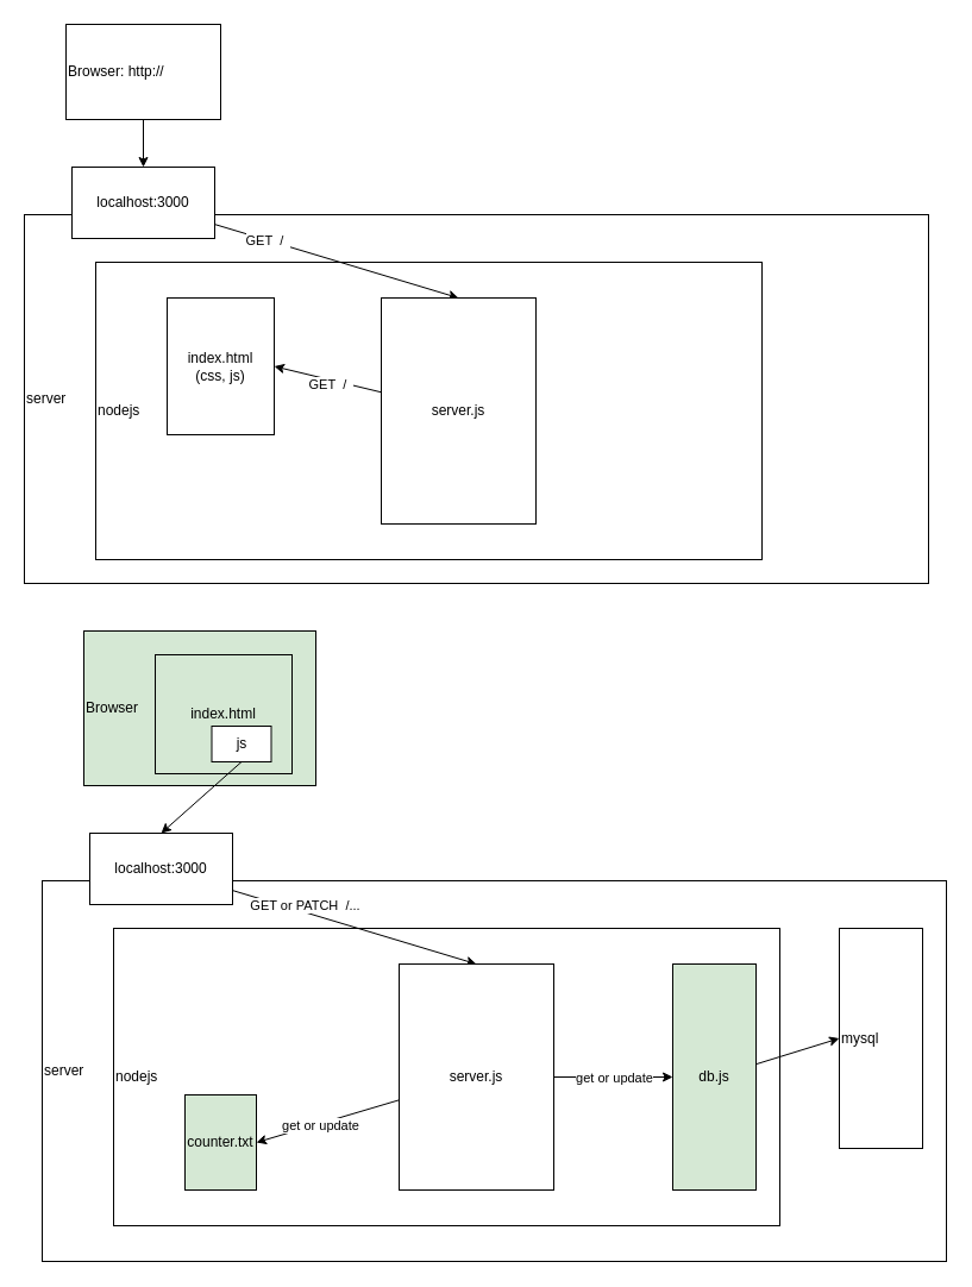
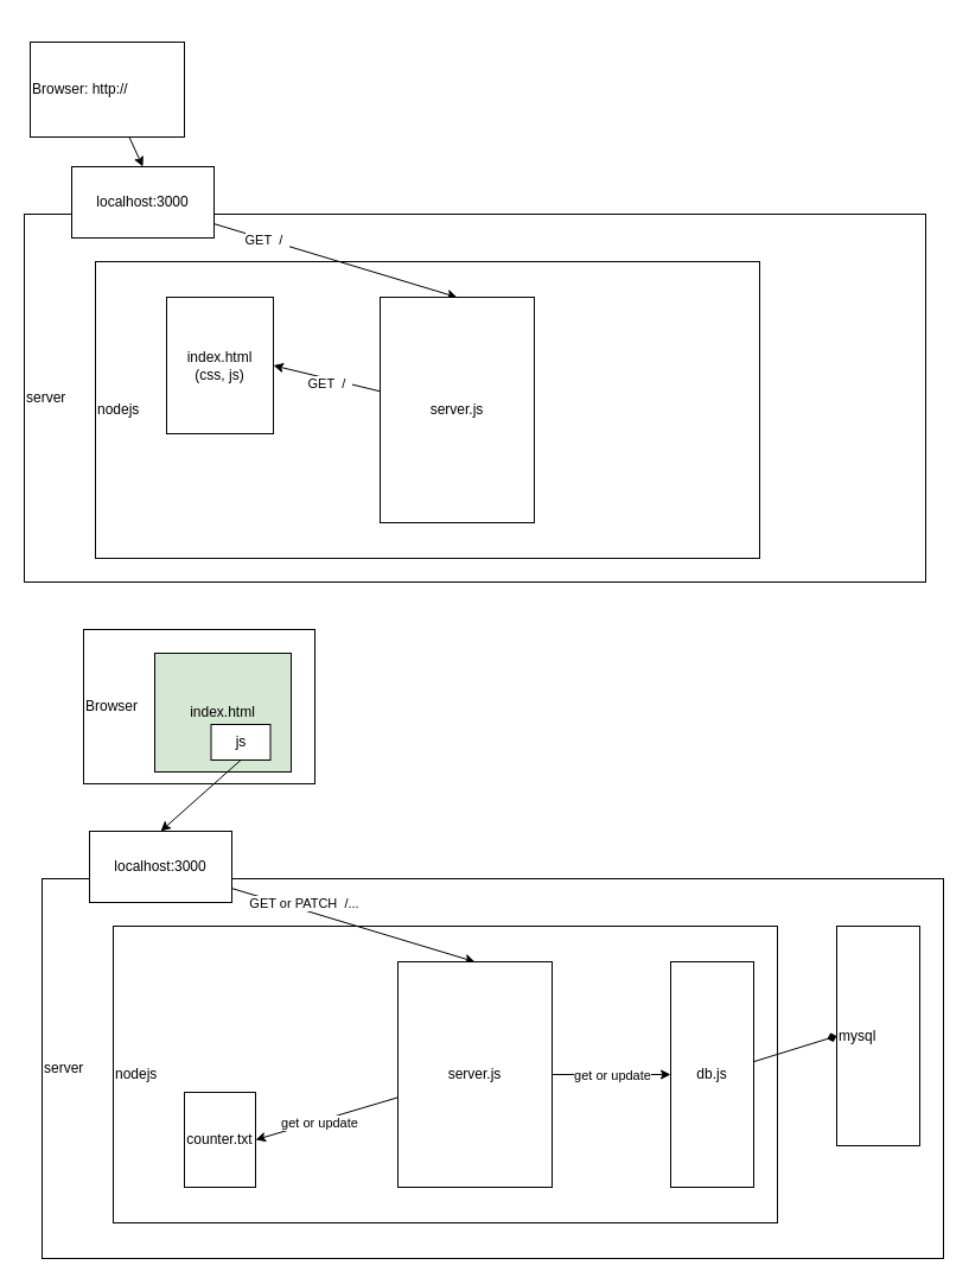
- <mxCell id="18" value="Browser: http://" style="rounded=0;whiteSpace=wrap;html=1;align=left;" vertex="1" parent="1"><mxGeometry x="55" y="20" width="130" height="80" as="geometry" /></mxCell>
+ <mxCell id="18" value="Browser: http://" style="rounded=0;whiteSpace=wrap;html=1;align=left;" vertex="1" parent="1"><mxGeometry x="25" y="35" width="130" height="80" as="geometry" /></mxCell>
- <mxCell id="2" value="Browser" style="rounded=0;whiteSpace=wrap;html=1;align=left;fillColor=#d5e8d4;" vertex="1" parent="1"><mxGeometry x="70" y="530" width="195" height="130" as="geometry" /></mxCell>
+ <mxCell id="2" value="Browser" style="rounded=0;whiteSpace=wrap;html=1;align=left;" vertex="1" parent="1"><mxGeometry x="70" y="530" width="195" height="130" as="geometry" /></mxCell>
- <mxCell id="14" style="edgeStyle=none;html=1;entryX=0;entryY=0.5;entryDx=0;entryDy=0;" edge="1" parent="1" source="15" target="5"><mxGeometry relative="1" as="geometry" /></mxCell>
+ <mxCell id="14" style="edgeStyle=none;html=1;entryX=0;entryY=0.5;entryDx=0;entryDy=0;endArrow=diamond;" edge="1" parent="1" source="15" target="5"><mxGeometry relative="1" as="geometry" /></mxCell>
- <mxCell id="15" value="db.js" style="rounded=0;whiteSpace=wrap;html=1;fillColor=#d5e8d4;" vertex="1" parent="1"><mxGeometry x="565" y="810" width="70" height="190" as="geometry" /></mxCell>
+ <mxCell id="15" value="db.js" style="rounded=0;whiteSpace=wrap;html=1;" vertex="1" parent="1"><mxGeometry x="565" y="810" width="70" height="190" as="geometry" /></mxCell>
- <mxCell id="16" value="counter.txt" style="rounded=0;whiteSpace=wrap;html=1;fillColor=#d5e8d4;" vertex="1" parent="1"><mxGeometry x="155" y="920" width="60" height="80" as="geometry" /></mxCell>
+ <mxCell id="16" value="counter.txt" style="rounded=0;whiteSpace=wrap;html=1;" vertex="1" parent="1"><mxGeometry x="155" y="920" width="60" height="80" as="geometry" /></mxCell>
